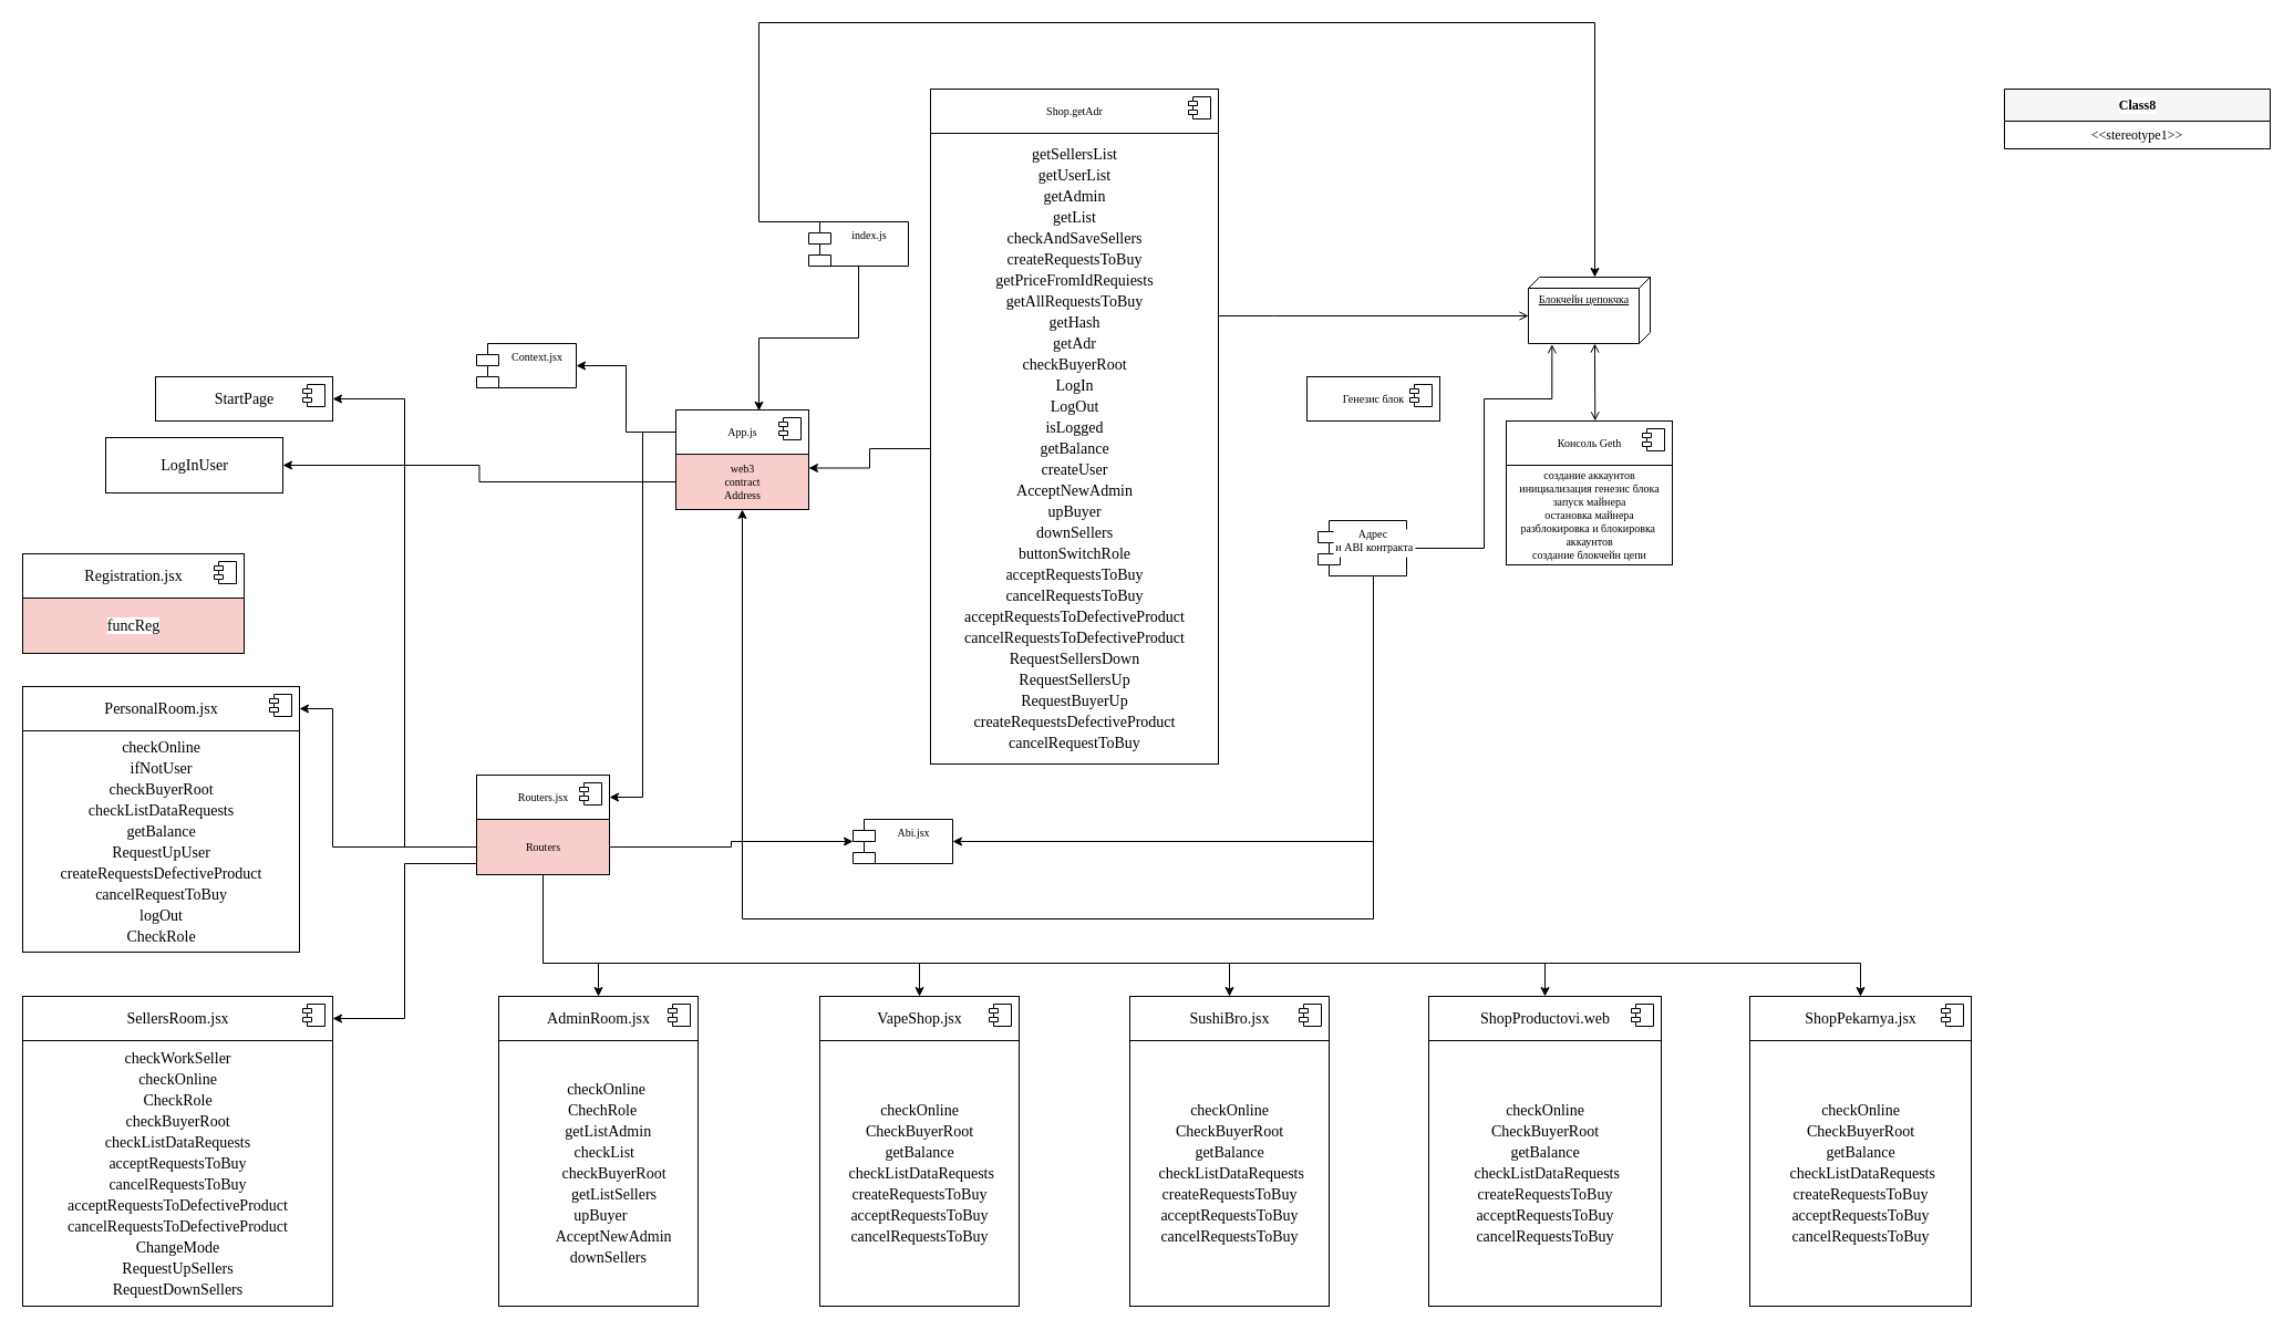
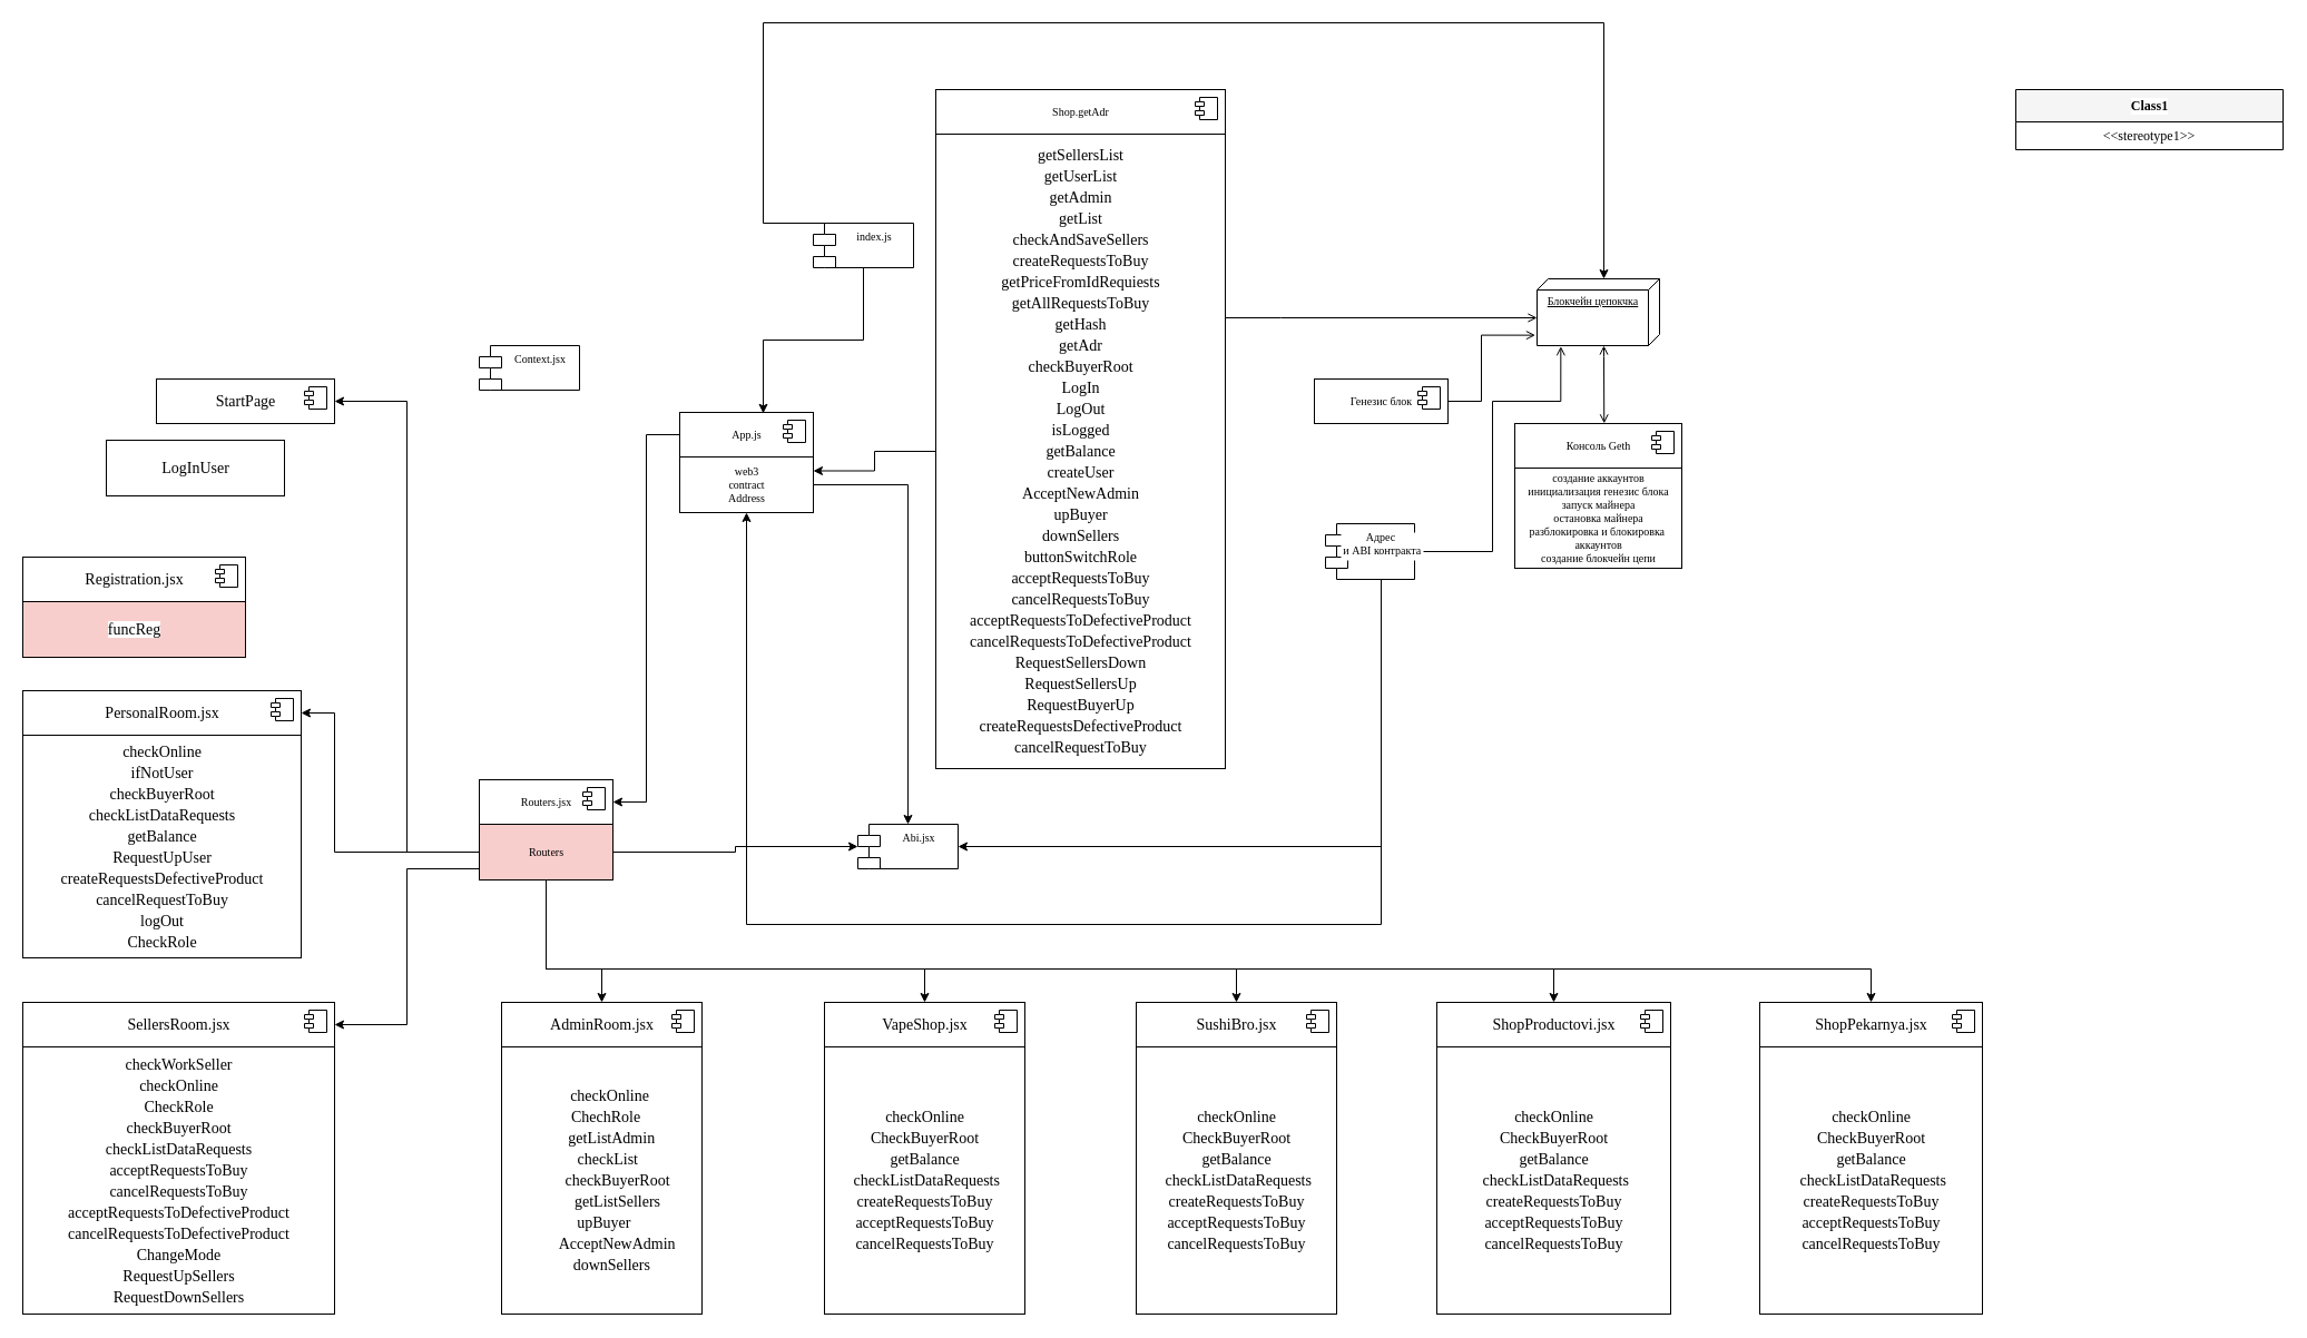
- <mxCell id="71" value="Class8" style="swimlane;fontStyle=1;align=center;verticalAlign=middle;childLayout=stackLayout;horizontal=1;startSize=29;horizontalStack=0;resizeParent=1;resizeParentMax=0;resizeLast=0;collapsible=0;marginBottom=0;html=1;labelBackgroundColor=default;fontFamily=Times New Roman;strokeColor=default;fillColor=#F5F5F5;gradientColor=none;" vertex="1" parent="1"><mxGeometry x="1810" y="80" width="240" height="54" as="geometry" /></mxCell>
+ <mxCell id="71" value="Class1" style="swimlane;fontStyle=1;align=center;verticalAlign=middle;childLayout=stackLayout;horizontal=1;startSize=29;horizontalStack=0;resizeParent=1;resizeParentMax=0;resizeLast=0;collapsible=0;marginBottom=0;html=1;labelBackgroundColor=default;fontFamily=Times New Roman;strokeColor=default;fillColor=#F5F5F5;gradientColor=none;" vertex="1" parent="1"><mxGeometry x="1810" y="80" width="240" height="54" as="geometry" /></mxCell>
+ <mxCell id="19" style="edgeStyle=orthogonalEdgeStyle;rounded=0;orthogonalLoop=1;jettySize=auto;html=1;entryX=0.844;entryY=1.014;entryDx=0;entryDy=0;entryPerimeter=0;fontSize=10;fontColor=#000000;fontFamily=Times New Roman;endArrow=open;endFill=0;" edge="1" parent="1" source="20" target="14"><mxGeometry relative="1" as="geometry"><Array as="points"><mxPoint x="1330" y="360" /><mxPoint x="1330" y="300" /><mxPoint x="1379" y="300" /></Array></mxGeometry></mxCell>
- <mxCell id="2" style="edgeStyle=orthogonalEdgeStyle;rounded=0;orthogonalLoop=1;jettySize=auto;html=1;entryX=1;entryY=0.5;entryDx=0;entryDy=0;fontSize=10;fontFamily=Times New Roman;" edge="1" parent="1" source="64" target="5"><mxGeometry relative="1" as="geometry" /></mxCell>
+ <mxCell id="2" style="edgeStyle=orthogonalEdgeStyle;rounded=0;orthogonalLoop=1;jettySize=auto;html=1;fontSize=10;fontFamily=Times New Roman;" edge="1" parent="1" source="64" target="66"><mxGeometry relative="1" as="geometry" /></mxCell>
- <mxCell id="4" style="edgeStyle=orthogonalEdgeStyle;rounded=0;orthogonalLoop=1;jettySize=auto;html=1;fontSize=10;fontColor=#000000;fontFamily=Times New Roman;" edge="1" parent="1" source="66" target="42"><mxGeometry relative="1" as="geometry" /></mxCell>
+ <mxCell id="4" style="edgeStyle=orthogonalEdgeStyle;rounded=0;orthogonalLoop=1;jettySize=auto;html=1;entryX=0.5;entryY=0;entryDx=0;entryDy=0;fontSize=10;fontColor=#000000;fontFamily=Times New Roman;" edge="1" parent="1" source="66" target="26"><mxGeometry relative="1" as="geometry" /></mxCell>
- <mxCell id="66" value="web3&lt;br&gt;contract&lt;br&gt;Address" style="html=1;fontSize=10;fontFamily=Times New Roman;fillColor=#f8cecc;" vertex="1" parent="63"><mxGeometry y="40" width="120" height="50" as="geometry" /></mxCell>
+ <mxCell id="66" value="web3&lt;br&gt;contract&lt;br&gt;Address" style="html=1;fontSize=10;fontFamily=Times New Roman;" vertex="1" parent="63"><mxGeometry y="40" width="120" height="50" as="geometry" /></mxCell>
- <mxCell id="57" value="&lt;div style=&quot;line-height: 19px&quot;&gt;&lt;font&gt;&lt;span style=&quot;font-size: 14px&quot;&gt;ShopProductovi.web&lt;/span&gt;&lt;/font&gt;&lt;br&gt;&lt;/div&gt;" style="html=1;dropTarget=0;fontSize=10;fontFamily=Times New Roman;" vertex="1" parent="1"><mxGeometry x="1290" y="900" width="210" height="40" as="geometry" /></mxCell>
+ <mxCell id="57" value="&lt;div style=&quot;line-height: 19px&quot;&gt;&lt;font&gt;&lt;span style=&quot;font-size: 14px&quot;&gt;ShopProductovi.jsx&lt;/span&gt;&lt;/font&gt;&lt;br&gt;&lt;/div&gt;" style="html=1;dropTarget=0;fontSize=10;fontFamily=Times New Roman;" vertex="1" parent="1"><mxGeometry x="1290" y="900" width="210" height="40" as="geometry" /></mxCell>
